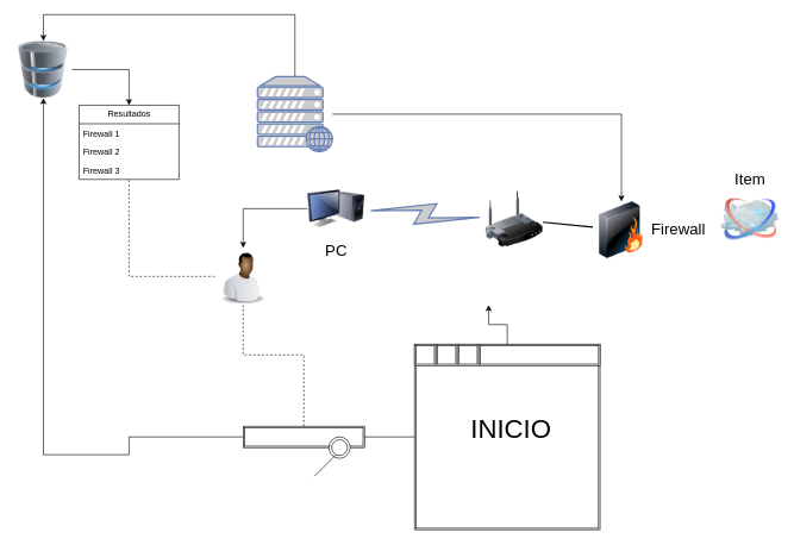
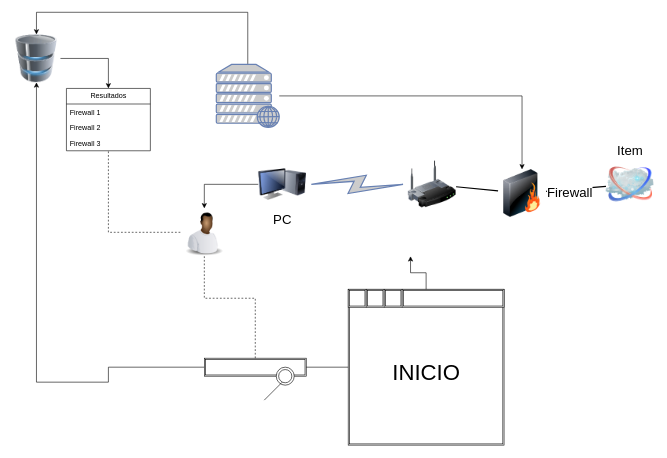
- <mxCell id="8" value="PC" style="image;html=1;labelBackgroundColor=#ffffff;image=img/lib/clip_art/computers/Monitor_Tower_128x128.png;rounded=1;shadow=0;comic=0;strokeWidth=2;fontSize=22" vertex="1" parent="1"><mxGeometry x="430" y="252" width="80" height="80" as="geometry" /></mxCell>
+ <mxCell id="8" value="PC" style="image;html=1;labelBackgroundColor=#ffffff;image=img/lib/clip_art/computers/Monitor_Tower_128x128.png;rounded=1;shadow=0;comic=0;strokeWidth=2;fontSize=22" vertex="1" parent="1"><mxGeometry x="430" y="267" width="80" height="80" as="geometry" /></mxCell>
+ <mxCell id="5" style="edgeStyle=none;rounded=0;html=1;labelBackgroundColor=none;endArrow=none;strokeWidth=2;fontFamily=Verdana;fontSize=22" edge="1" parent="1" source="6" target="4"><mxGeometry relative="1" as="geometry" /></mxCell>
- <mxCell id="21" value="INICIO" style="text;html=1;align=center;verticalAlign=middle;whiteSpace=wrap;rounded=0;fontSize=37;" vertex="1" parent="1"><mxGeometry x="627.5" y="552" width="175" height="100" as="geometry" /></mxCell>
+ <mxCell id="21" value="INICIO" style="text;html=1;align=center;verticalAlign=middle;whiteSpace=wrap;rounded=0;fontSize=37;" vertex="1" parent="1"><mxGeometry x="622.5" y="572" width="175" height="100" as="geometry" /></mxCell>
